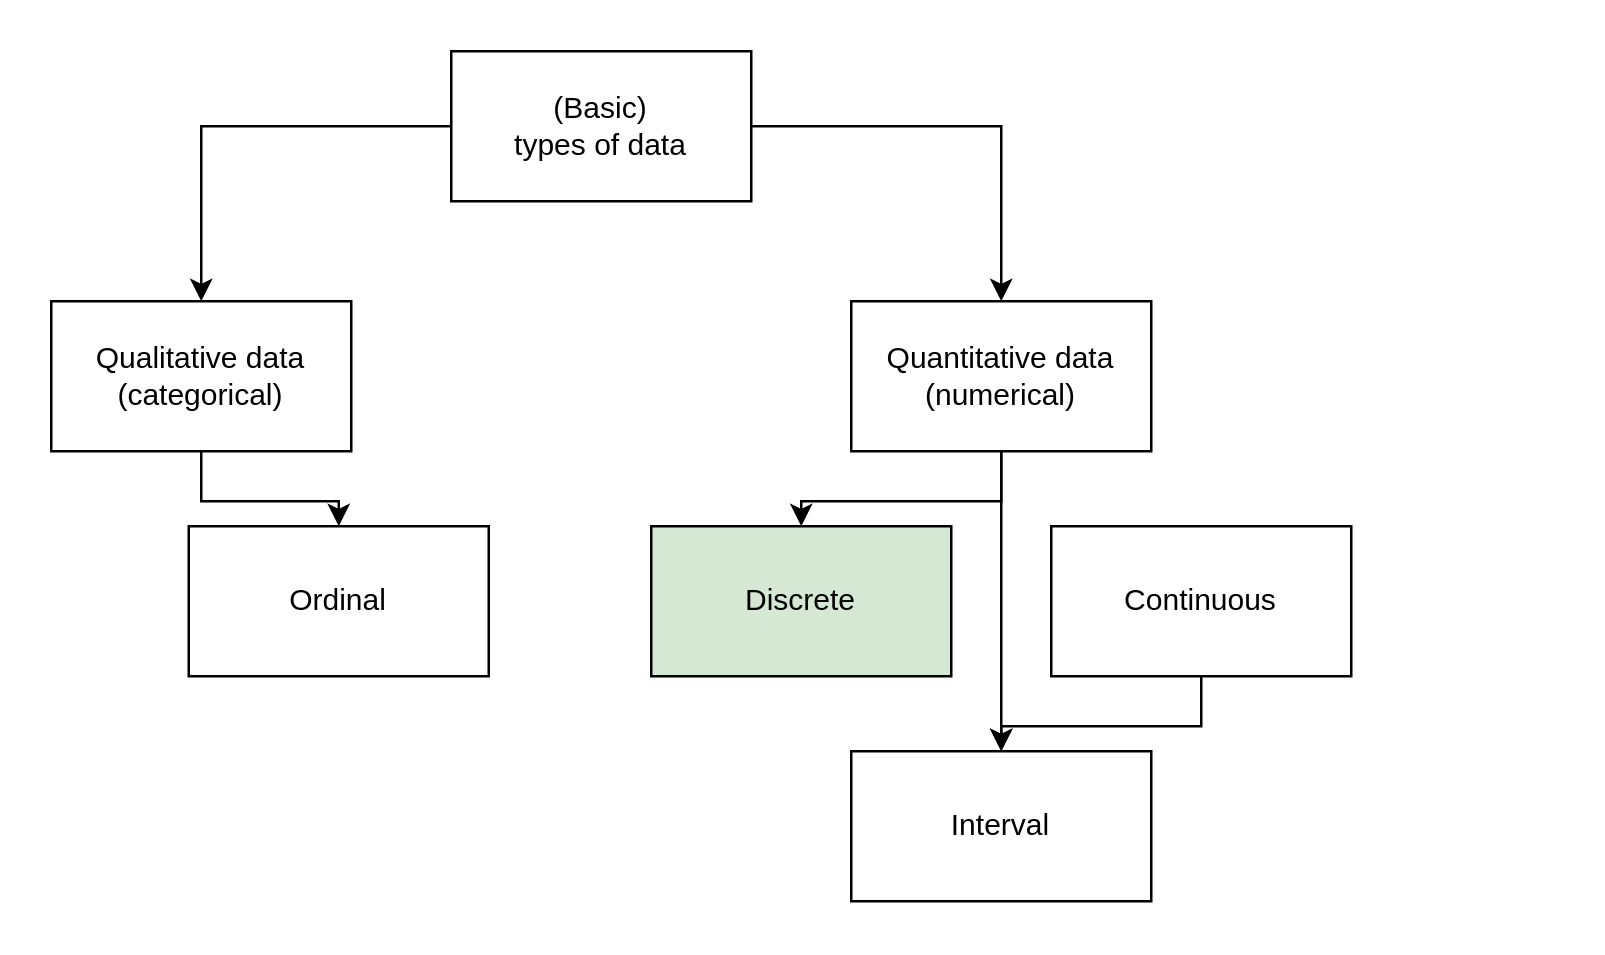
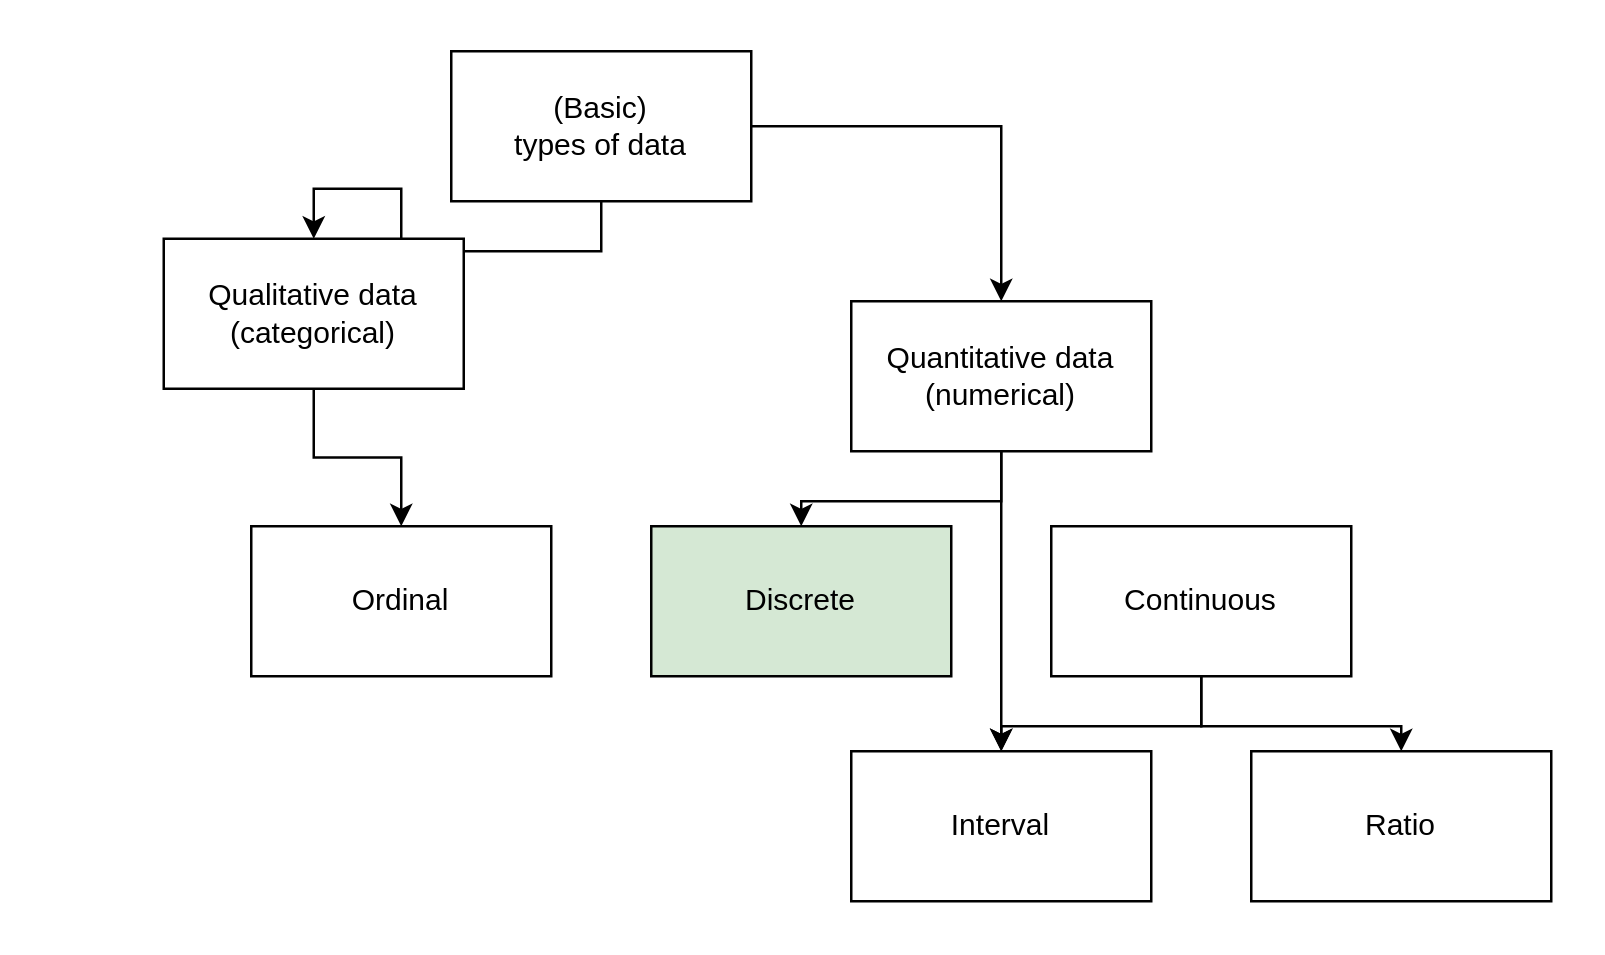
- <mxCell id="6" value="Qualitative data&lt;br&gt;(categorical)" style="rounded=0;whiteSpace=wrap;html=1;" vertex="1" parent="1"><mxGeometry x="20" y="120" width="120" height="60" as="geometry" /></mxCell>
+ <mxCell id="6" value="Qualitative data&lt;br&gt;(categorical)" style="rounded=0;whiteSpace=wrap;html=1;" vertex="1" parent="1"><mxGeometry x="65" y="95" width="120" height="60" as="geometry" /></mxCell>
- <mxCell id="10" value="Ordinal" style="rounded=0;whiteSpace=wrap;html=1;" vertex="1" parent="1"><mxGeometry x="75" y="210" width="120" height="60" as="geometry" /></mxCell>
+ <mxCell id="10" value="Ordinal" style="rounded=0;whiteSpace=wrap;html=1;" vertex="1" parent="1"><mxGeometry x="100" y="210" width="120" height="60" as="geometry" /></mxCell>
+ <mxCell id="14" style="edgeStyle=orthogonalEdgeStyle;rounded=0;orthogonalLoop=1;jettySize=auto;html=1;exitX=0.5;exitY=1;exitDx=0;exitDy=0;entryX=0.5;entryY=0;entryDx=0;entryDy=0;" edge="1" parent="1" source="15" target="17"><mxGeometry relative="1" as="geometry" /></mxCell>
+ <mxCell id="17" value="Ratio" style="rounded=0;whiteSpace=wrap;html=1;" vertex="1" parent="1"><mxGeometry x="500" y="300" width="120" height="60" as="geometry" /></mxCell>
